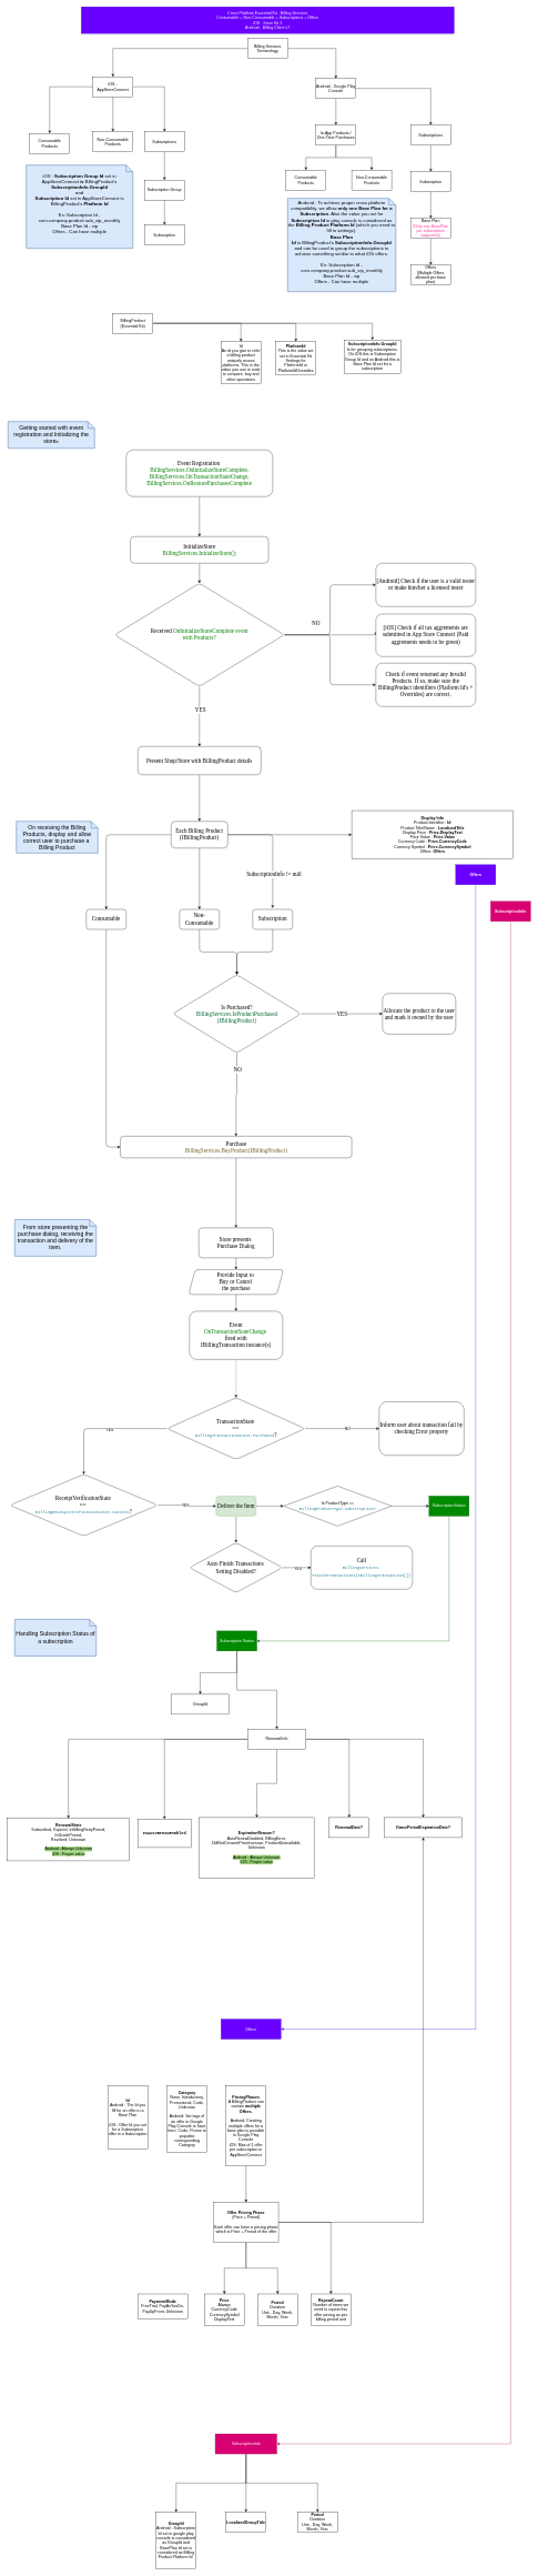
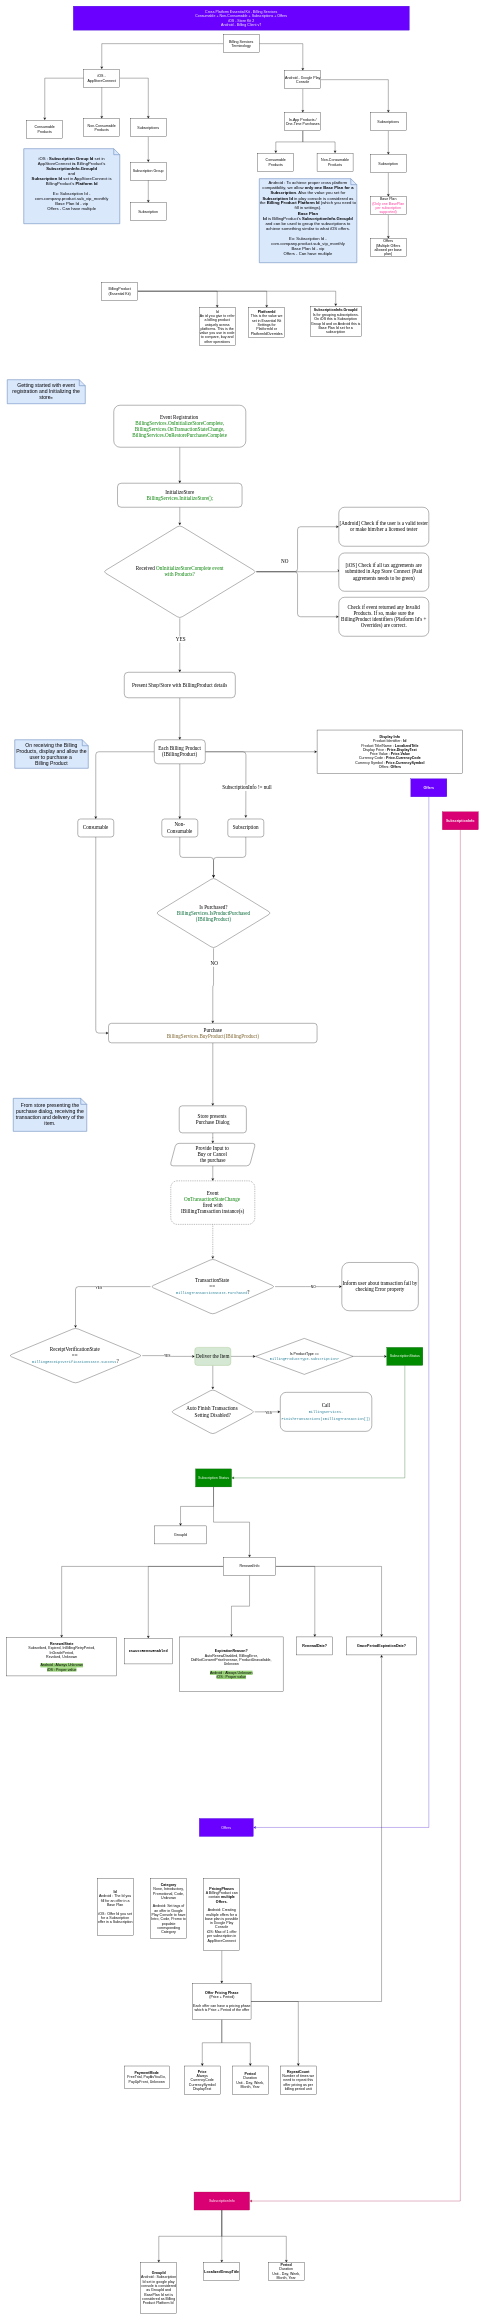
- <mxCell id="61" value="&lt;span style=&quot;color: rgb(0, 0, 0); font-size: 17px;&quot;&gt;On receiving the Billing Products, display and allow correct user to purchase a&amp;nbsp;&lt;/span&gt;&lt;div style=&quot;color: rgb(0, 0, 0); font-size: 17px;&quot;&gt;Billing Product&lt;/div&gt;" style="shape=note;strokeWidth=2;fontSize=14;size=20;whiteSpace=wrap;html=1;fillColor=#dae8fc;strokeColor=#6c8ebf;" parent="1" vertex="1"><mxGeometry x="48" y="2465" width="245" height="95" as="geometry" /></mxCell>
+ <mxCell id="61" value="&lt;span style=&quot;color: rgb(0, 0, 0); font-size: 17px;&quot;&gt;On receiving the Billing Products, display and allow the user to purchase a&amp;nbsp;&lt;/span&gt;&lt;div style=&quot;color: rgb(0, 0, 0); font-size: 17px;&quot;&gt;Billing Product&lt;/div&gt;" style="shape=note;strokeWidth=2;fontSize=14;size=20;whiteSpace=wrap;html=1;fillColor=#dae8fc;strokeColor=#6c8ebf;" parent="1" vertex="1"><mxGeometry x="48" y="2465" width="245" height="95" as="geometry" /></mxCell>
- <mxCell id="33" value="YES" style="edgeStyle=orthogonalEdgeStyle;rounded=1;orthogonalLoop=1;jettySize=auto;html=1;fontSize=17;labelBorderColor=none;horizontal=1;verticalAlign=middle;fontFamily=Verdana;textShadow=0;" parent="1" source="34" target="37" edge="1"><mxGeometry relative="1" as="geometry" /></mxCell>
- <mxCell id="37" value="Allocate the product to the user and mark it owned by the user" style="whiteSpace=wrap;html=1;rounded=1;fontSize=17;labelBorderColor=none;horizontal=1;verticalAlign=middle;fontFamily=Verdana;textShadow=0;" parent="1" vertex="1"><mxGeometry x="1148" y="2981.5" width="220" height="122" as="geometry" /></mxCell>
- <mxCell id="41" value="&lt;div&gt;&lt;span style=&quot;background-color: initial;&quot;&gt;Event&lt;br&gt;&lt;/span&gt;&lt;span style=&quot;background-color: rgb(255, 255, 255); color: rgb(0, 128, 0); white-space: pre;&quot;&gt;OnTransactionStateChange &lt;/span&gt;&lt;/div&gt;&lt;div&gt;fired with&lt;span style=&quot;background-color: rgb(255, 255, 255); color: rgb(0, 128, 0); white-space: pre;&quot;&gt;&lt;br&gt;&lt;/span&gt;IBillingTransaction instance(s)&lt;br&gt;&lt;/div&gt;" style="whiteSpace=wrap;html=1;fontSize=17;fontFamily=Verdana;labelBorderColor=none;rounded=1;" parent="1" vertex="1"><mxGeometry x="568" y="3935" width="280" height="145" as="geometry" /></mxCell>
+ <mxCell id="41" value="&lt;div&gt;&lt;span style=&quot;background-color: initial;&quot;&gt;Event&lt;br&gt;&lt;/span&gt;&lt;span style=&quot;background-color: rgb(255, 255, 255); color: rgb(0, 128, 0); white-space: pre;&quot;&gt;OnTransactionStateChange &lt;/span&gt;&lt;/div&gt;&lt;div&gt;fired with&lt;span style=&quot;background-color: rgb(255, 255, 255); color: rgb(0, 128, 0); white-space: pre;&quot;&gt;&lt;br&gt;&lt;/span&gt;IBillingTransaction instance(s)&lt;br&gt;&lt;/div&gt;" style="whiteSpace=wrap;html=1;fontSize=17;fontFamily=Verdana;labelBorderColor=none;rounded=1;dashed=1;" parent="1" vertex="1"><mxGeometry x="568" y="3935" width="280" height="145" as="geometry" /></mxCell>
- <mxCell id="72" value="&lt;span style=&quot;font-size: 17px;&quot;&gt;Handling Subscription Status of a subscription&lt;/span&gt;" style="shape=note;strokeWidth=2;fontSize=14;size=20;whiteSpace=wrap;html=1;fillColor=#dae8fc;strokeColor=#6c8ebf;" vertex="1" parent="1"><mxGeometry x="43" y="4860" width="245" height="110" as="geometry" /></mxCell>
